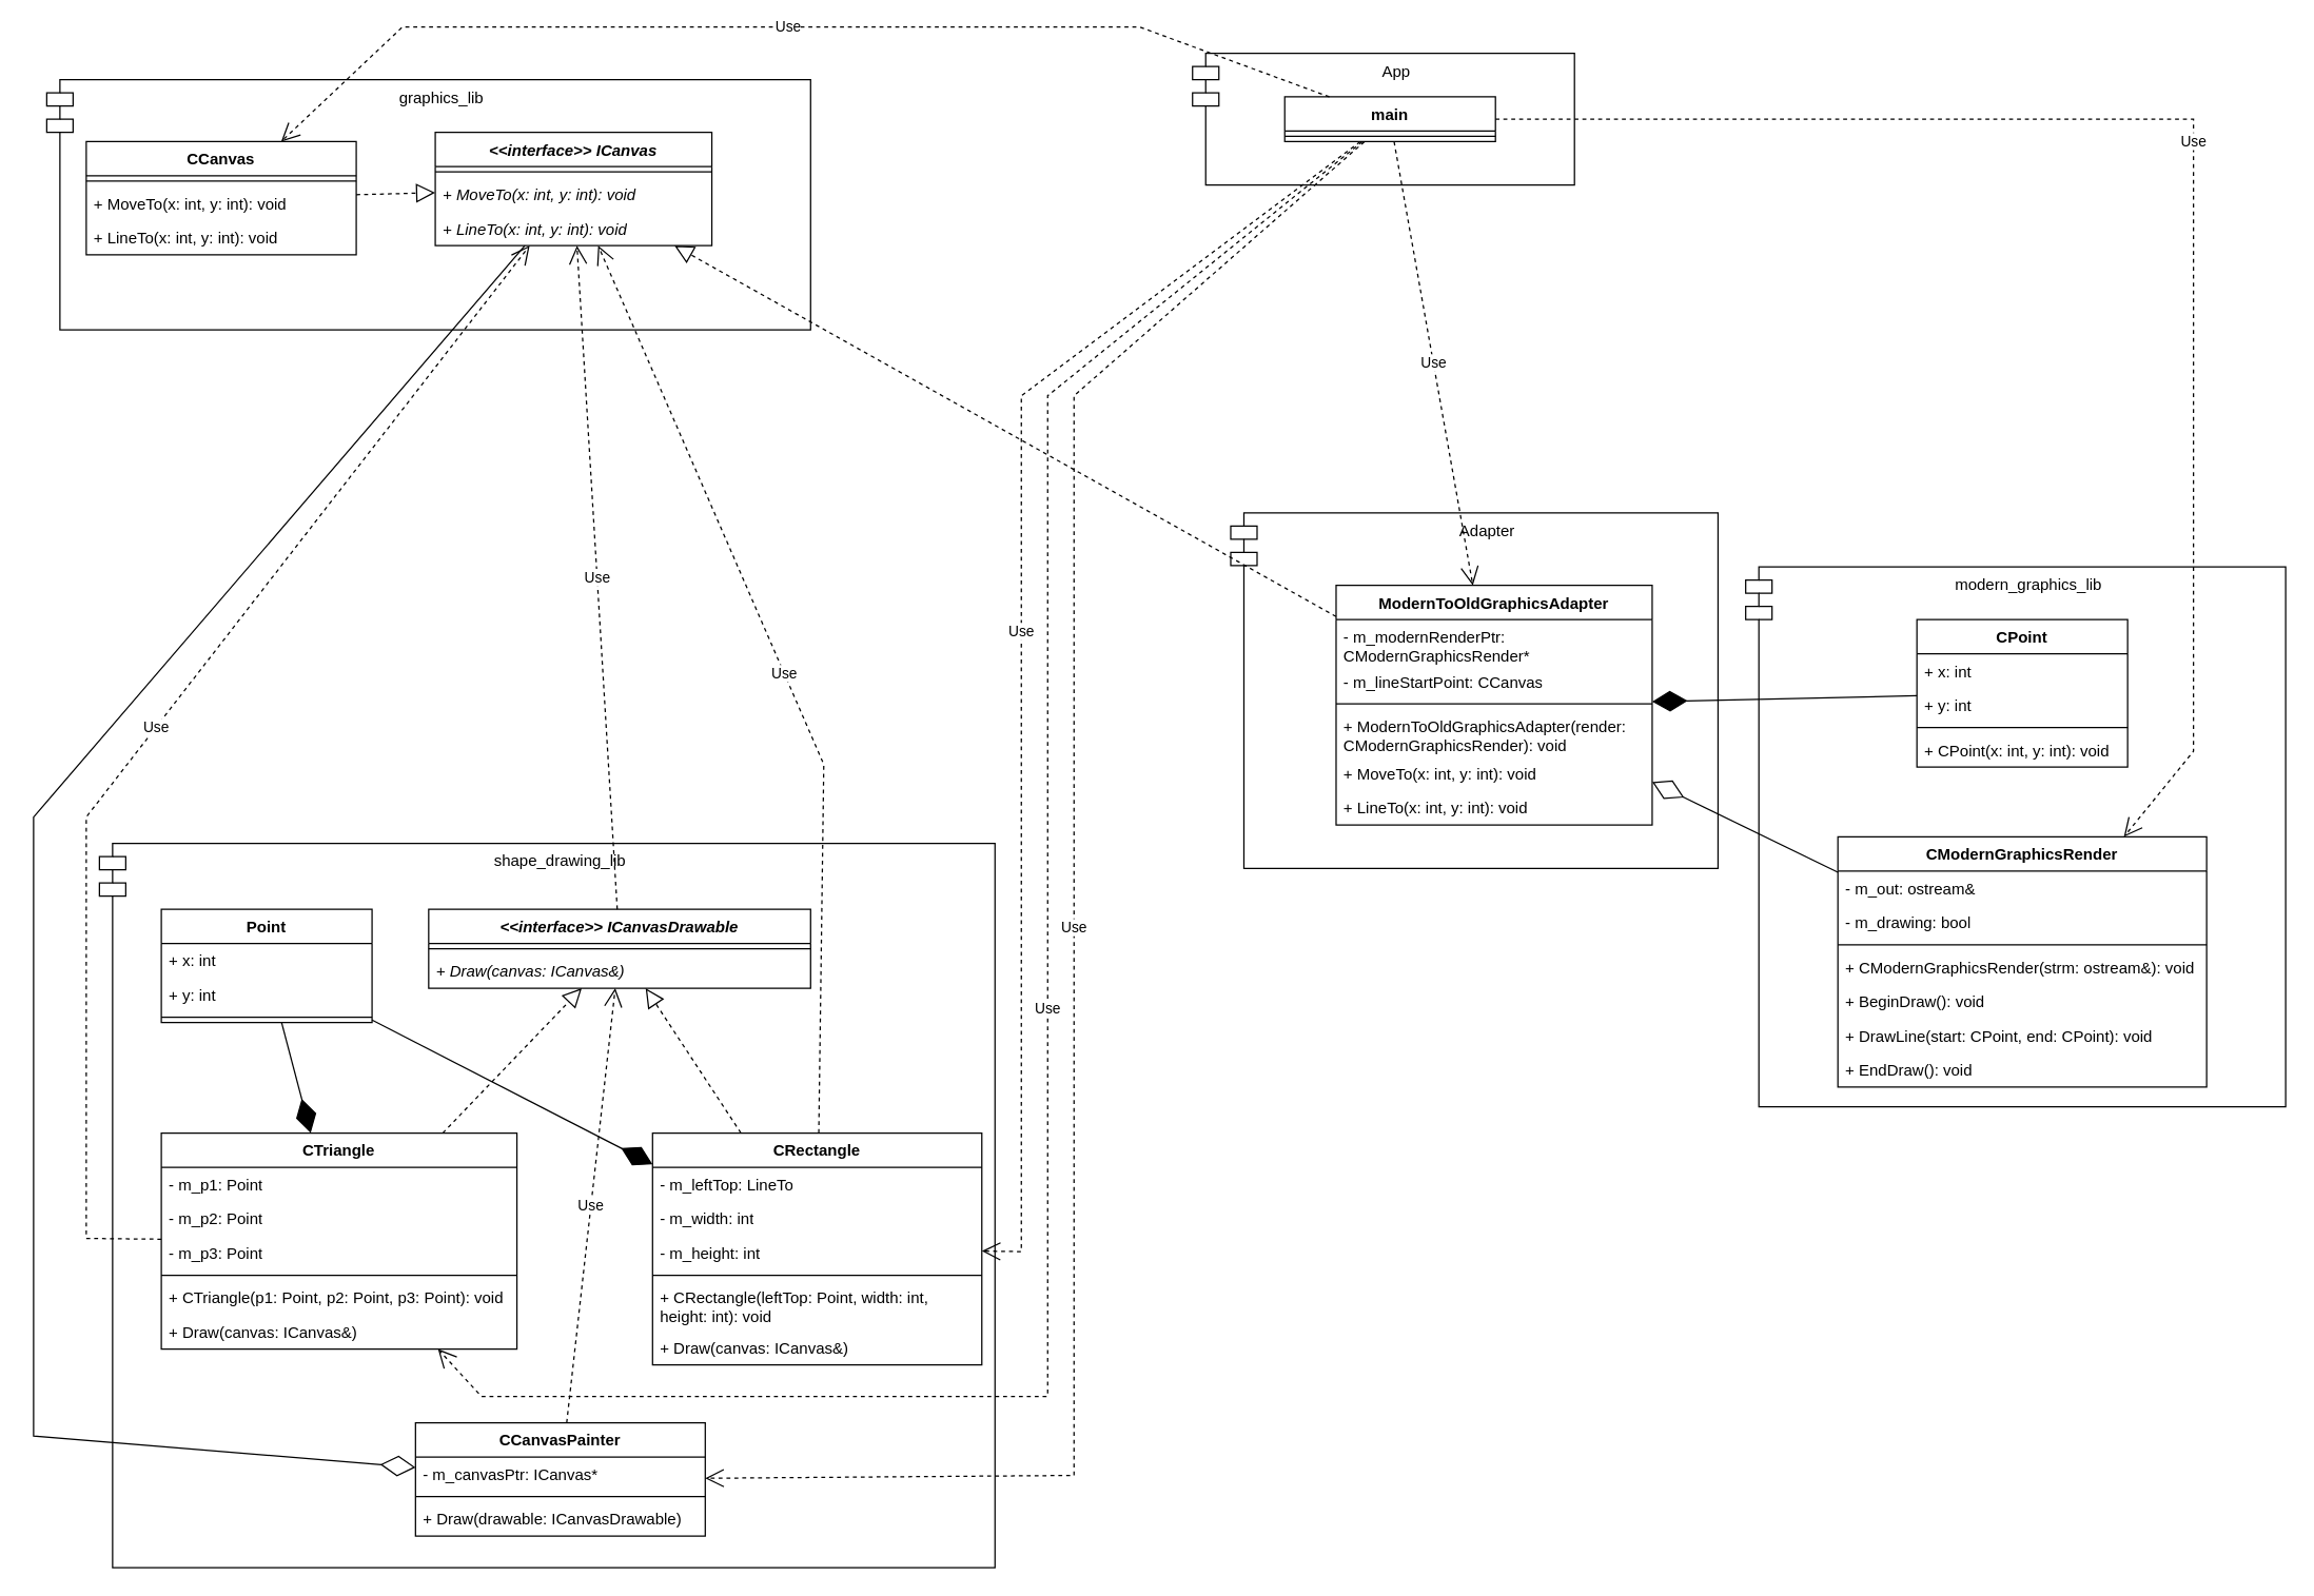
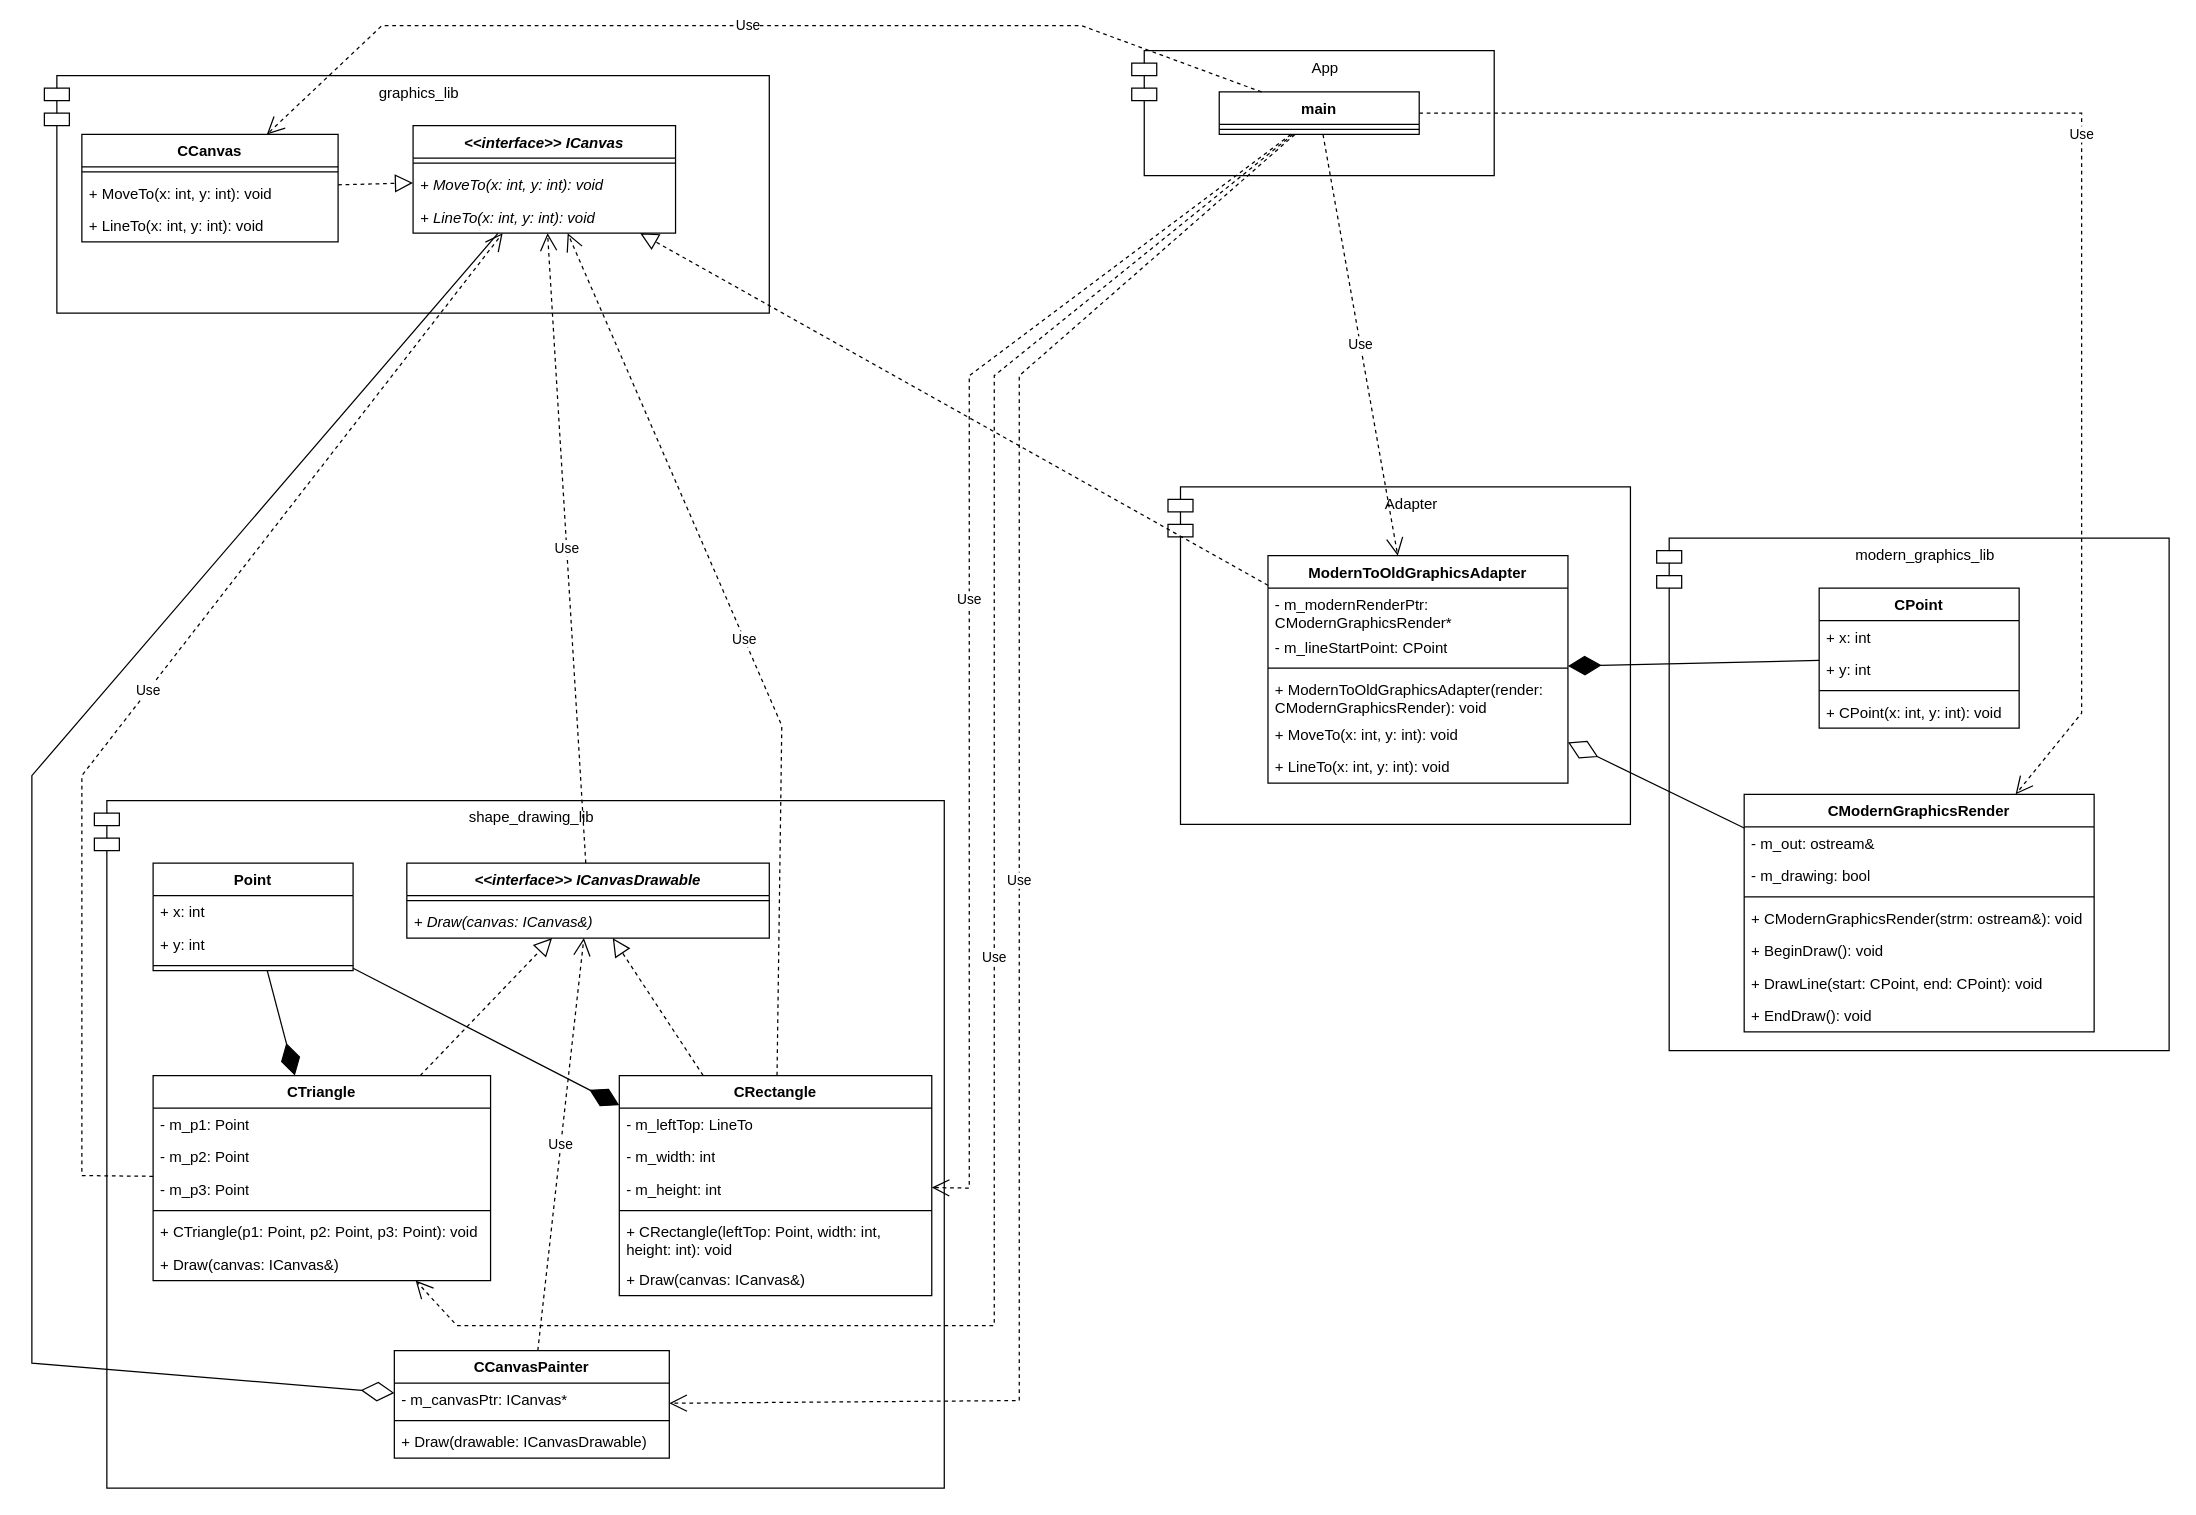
- <mxCell id="67" value="- m_lineStartPoint: CCanvas" style="text;strokeColor=none;fillColor=none;align=left;verticalAlign=top;spacingLeft=4;spacingRight=4;overflow=hidden;rotatable=0;points=[[0,0.5],[1,0.5]];portConstraint=eastwest;whiteSpace=wrap;html=1;" vertex="1" parent="65"><mxGeometry y="60" width="240" height="26" as="geometry" /></mxCell>
+ <mxCell id="67" value="- m_lineStartPoint: CPoint" style="text;strokeColor=none;fillColor=none;align=left;verticalAlign=top;spacingLeft=4;spacingRight=4;overflow=hidden;rotatable=0;points=[[0,0.5],[1,0.5]];portConstraint=eastwest;whiteSpace=wrap;html=1;" vertex="1" parent="65"><mxGeometry y="60" width="240" height="26" as="geometry" /></mxCell>
